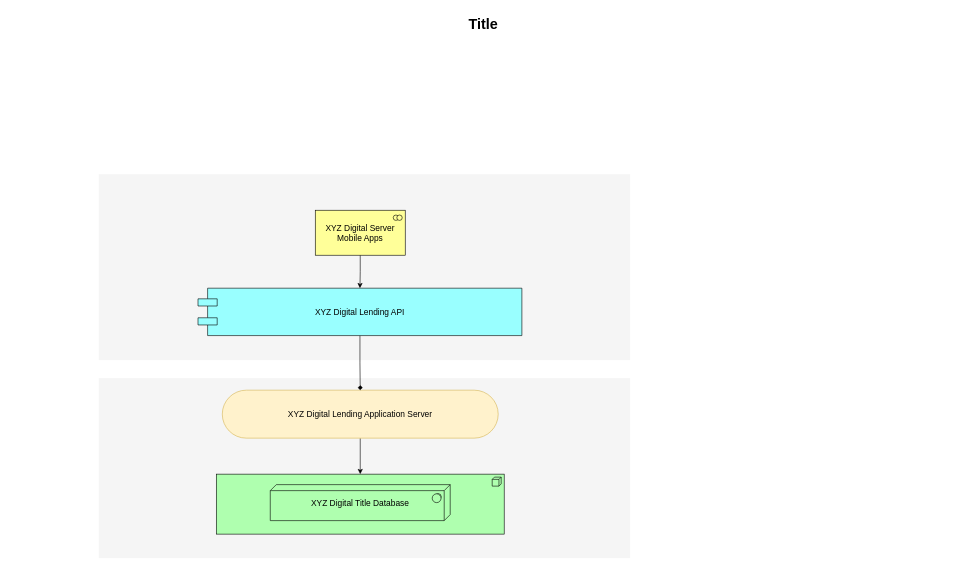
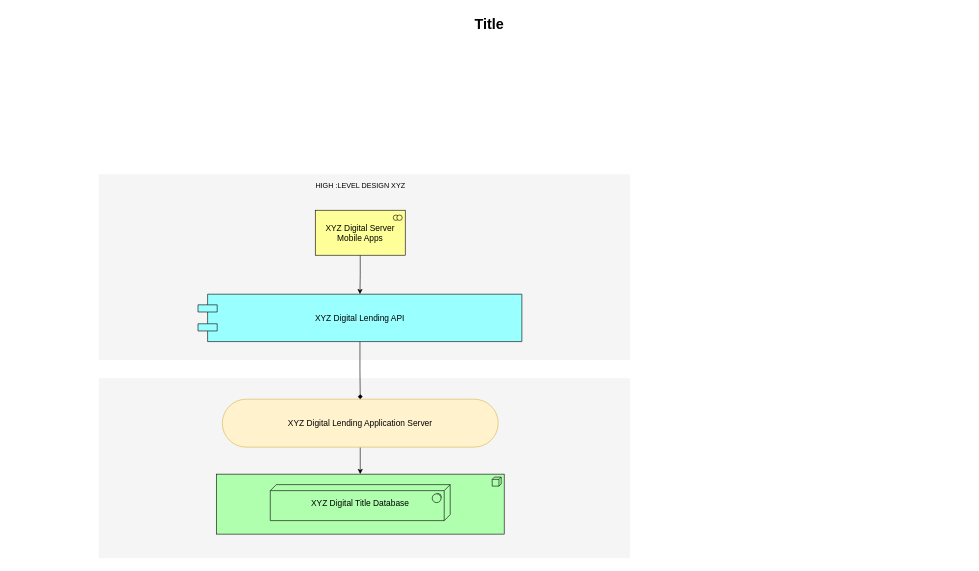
- <mxCell id="12" value="Title" style="text;strokeColor=none;fillColor=none;html=1;fontSize=24;fontStyle=1;verticalAlign=middle;align=center;" parent="1" vertex="1"><mxGeometry x="10" y="20" width="1590" height="40" as="geometry" /></mxCell>
+ <mxCell id="12" value="Title" style="text;strokeColor=none;fillColor=none;html=1;fontSize=24;fontStyle=1;verticalAlign=middle;align=center;" parent="1" vertex="1"><mxGeometry x="20" y="20" width="1590" height="40" as="geometry" /></mxCell>
+ <mxCell id="14" value="HIGH :LEVEL DESIGN XYZ" style="text;html=1;align=center;verticalAlign=middle;resizable=0;points=[];autosize=1;strokeColor=none;fillColor=none;" vertex="1" parent="1"><mxGeometry x="515" y="295" width="170" height="30" as="geometry" /></mxCell>
- <mxCell id="9" value="XYZ Digital Lending API" style="shape=component;align=center;fillColor=#99ffff;gradientColor=none;fontSize=14;" parent="1" vertex="1"><mxGeometry x="329.5" y="480" width="540" height="79" as="geometry" /></mxCell>
+ <mxCell id="9" value="XYZ Digital Lending API" style="shape=component;align=center;fillColor=#99ffff;gradientColor=none;fontSize=14;" parent="1" vertex="1"><mxGeometry x="329.5" y="490" width="540" height="79" as="geometry" /></mxCell>
- <mxCell id="7" value="XYZ Digital Lending Application Server" style="html=1;whiteSpace=wrap;fillColor=#fff2cc;shape=mxgraph.archimate3.service;fontSize=14;strokeColor=#d6b656;" parent="1" vertex="1"><mxGeometry x="370" y="650" width="460" height="80" as="geometry" /></mxCell>
+ <mxCell id="7" value="XYZ Digital Lending Application Server" style="html=1;whiteSpace=wrap;fillColor=#fff2cc;shape=mxgraph.archimate3.service;fontSize=14;strokeColor=#d6b656;" parent="1" vertex="1"><mxGeometry x="370" y="665" width="460" height="80" as="geometry" /></mxCell>
